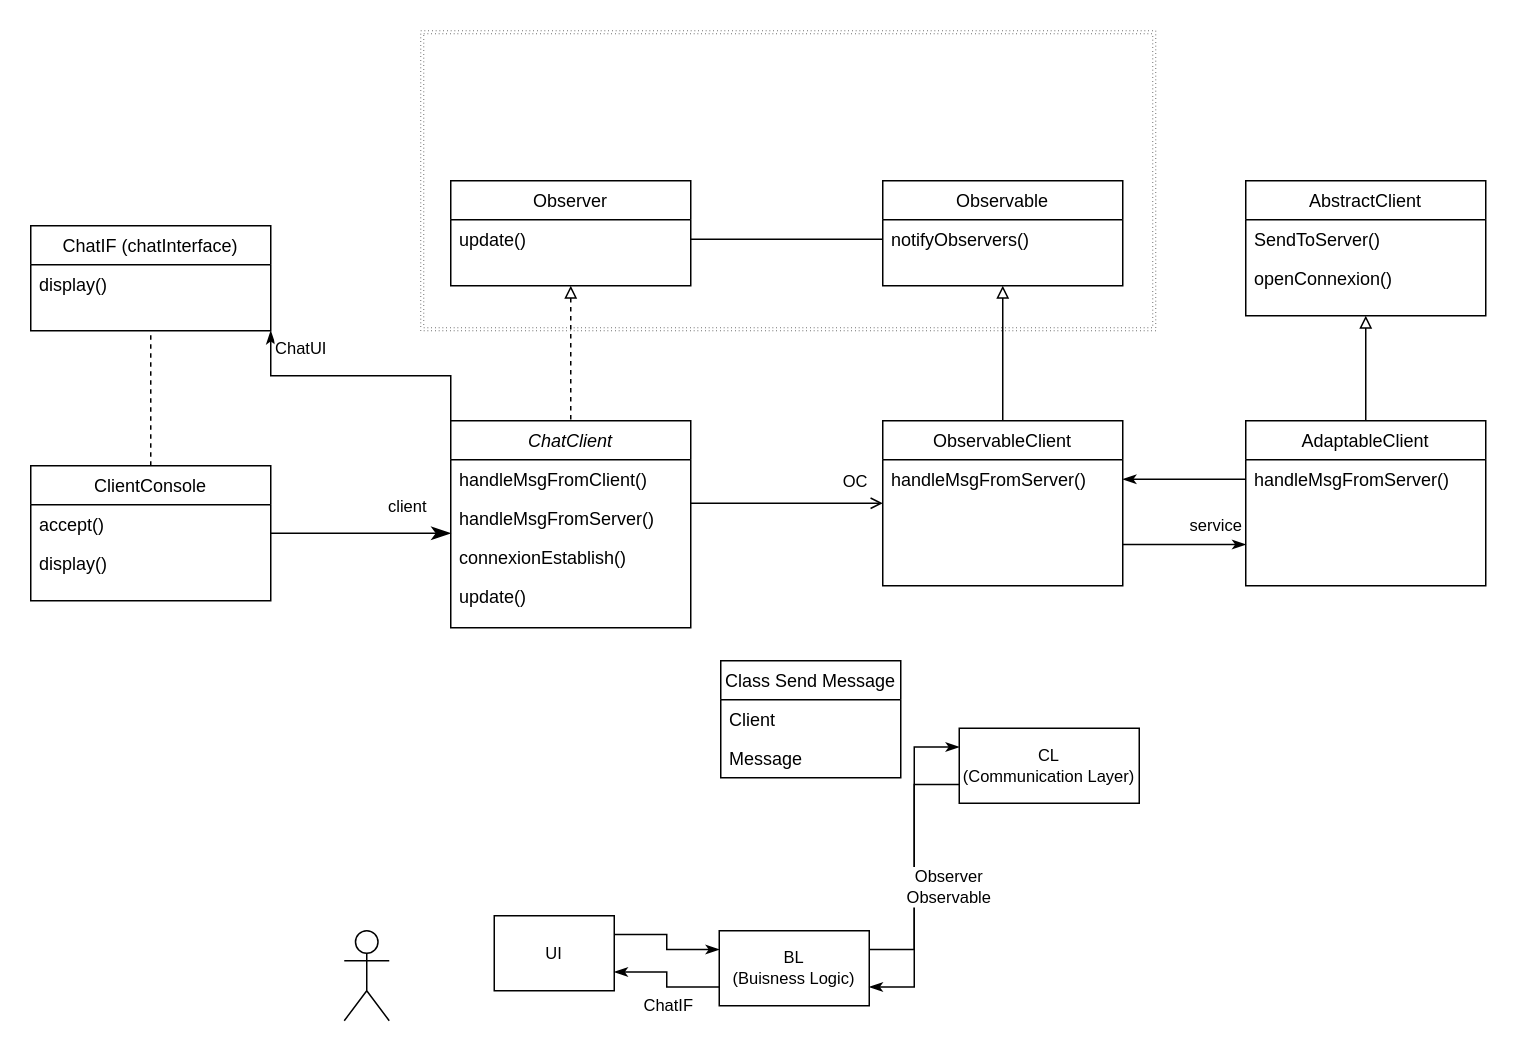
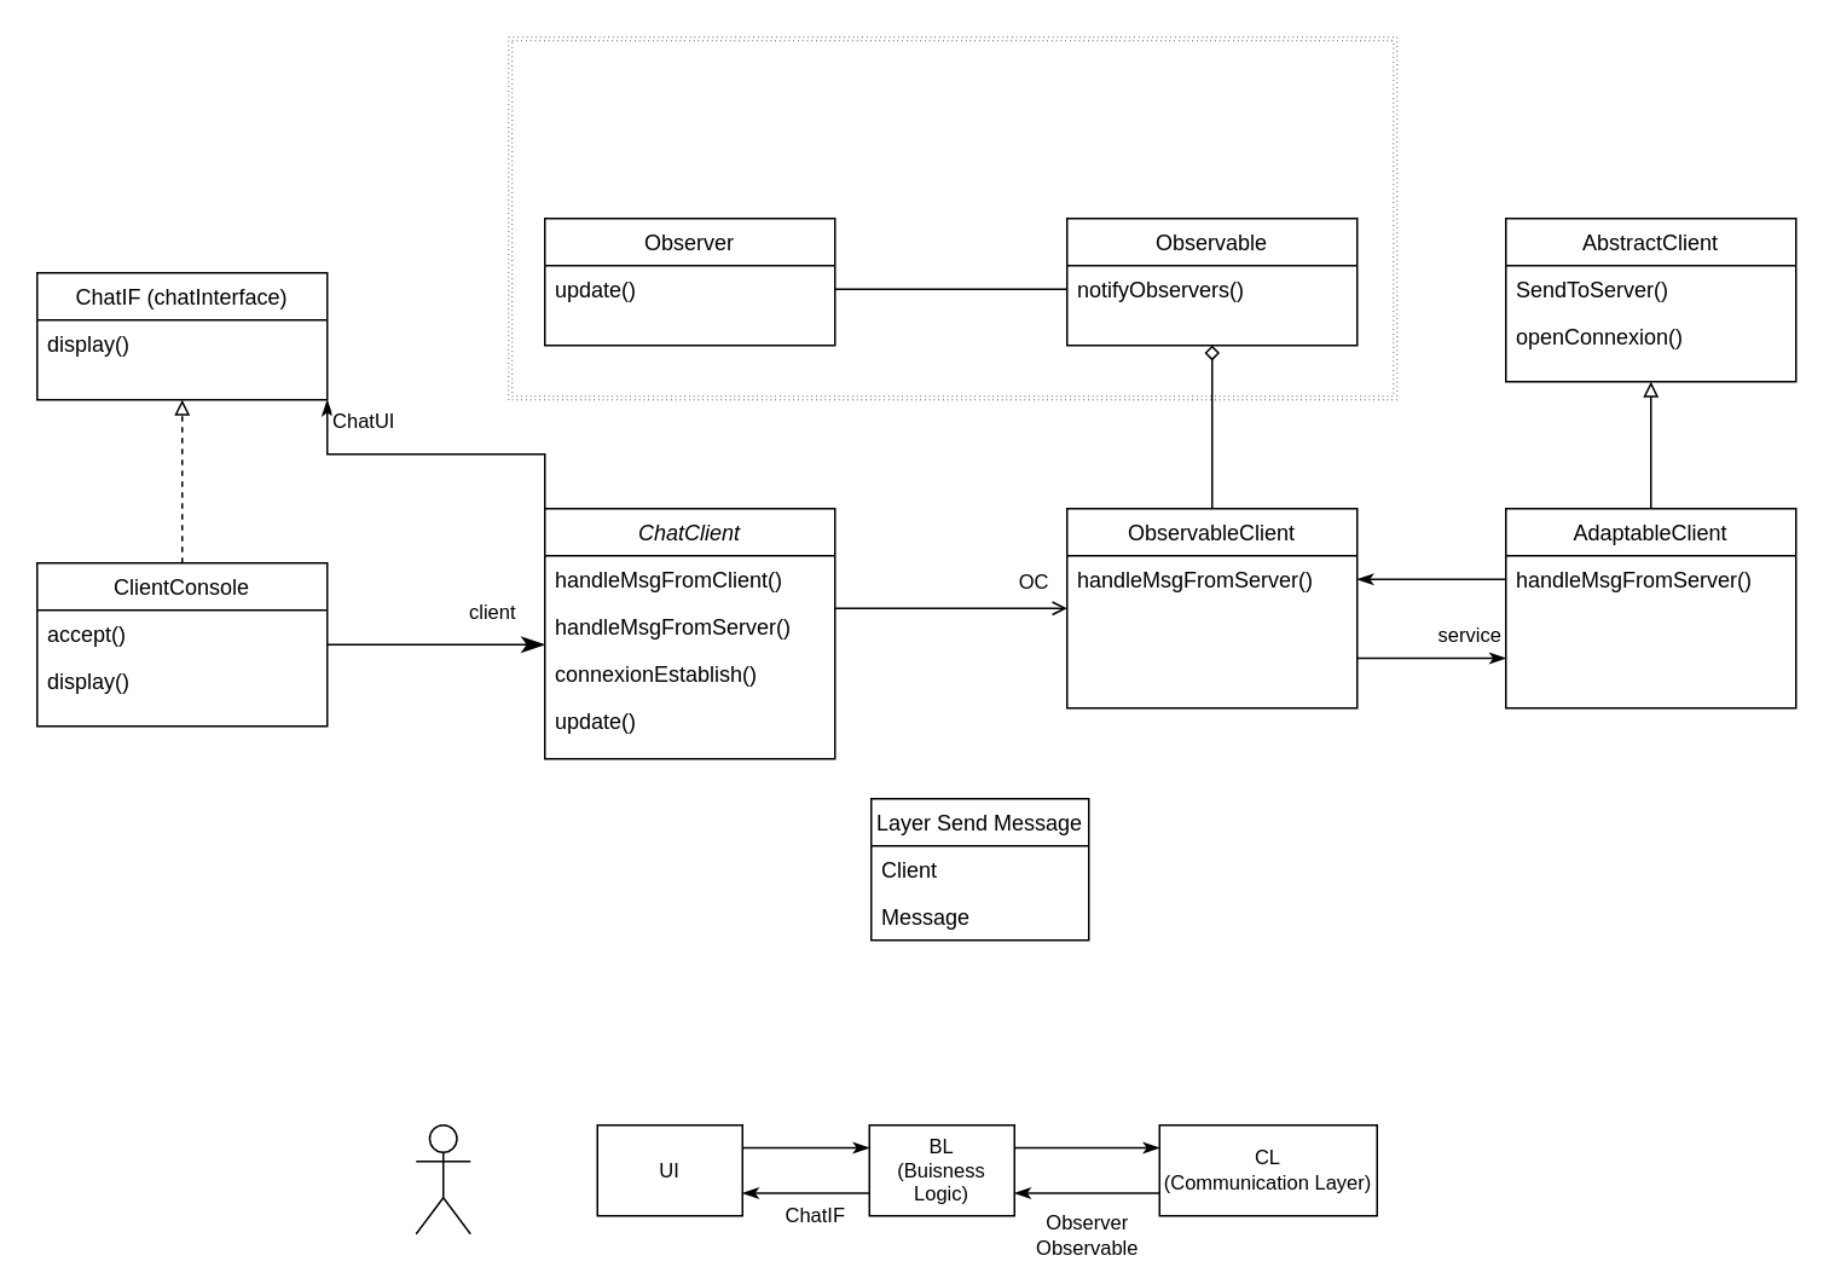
- <mxCell id="18" style="edgeStyle=orthogonalEdgeStyle;rounded=0;orthogonalLoop=1;jettySize=auto;html=1;exitX=0.5;exitY=0;exitDx=0;exitDy=0;entryX=0.5;entryY=1;entryDx=0;entryDy=0;startArrow=none;startFill=0;endArrow=block;endFill=0;" parent="1" source="19" target="26" edge="1"><mxGeometry relative="1" as="geometry" /></mxCell>
+ <mxCell id="18" style="edgeStyle=orthogonalEdgeStyle;rounded=0;orthogonalLoop=1;jettySize=auto;html=1;exitX=0.5;exitY=0;exitDx=0;exitDy=0;entryX=0.5;entryY=1;entryDx=0;entryDy=0;startArrow=none;startFill=0;endArrow=diamond;endFill=0;" parent="1" source="19" target="26" edge="1"><mxGeometry relative="1" as="geometry" /></mxCell>
- <mxCell id="8" style="edgeStyle=orthogonalEdgeStyle;rounded=0;orthogonalLoop=1;jettySize=auto;html=1;exitX=0.5;exitY=0;exitDx=0;exitDy=0;entryX=0.5;entryY=1;entryDx=0;entryDy=0;fontSize=11;startArrow=none;startFill=0;endArrow=none;endFill=0;dashed=1;" parent="1" source="9" target="30" edge="1"><mxGeometry relative="1" as="geometry" /></mxCell>
+ <mxCell id="8" style="edgeStyle=orthogonalEdgeStyle;rounded=0;orthogonalLoop=1;jettySize=auto;html=1;exitX=0.5;exitY=0;exitDx=0;exitDy=0;entryX=0.5;entryY=1;entryDx=0;entryDy=0;fontSize=11;startArrow=none;startFill=0;endArrow=block;endFill=0;dashed=1;" parent="1" source="9" target="30" edge="1"><mxGeometry relative="1" as="geometry" /></mxCell>
- <mxCell id="16" value="" style="endArrow=none;endSize=10;endFill=0;shadow=0;strokeWidth=1;rounded=0;edgeStyle=elbowEdgeStyle;elbow=vertical;startArrow=block;startFill=0;dashed=1;" parent="1" source="14" target="3" edge="1"><mxGeometry width="160" relative="1" as="geometry"><mxPoint x="290" y="533" as="sourcePoint" /><mxPoint x="390" y="431" as="targetPoint" /></mxGeometry></mxCell>
- <mxCell id="32" value="Class Send Message" style="swimlane;fontStyle=0;align=center;verticalAlign=top;childLayout=stackLayout;horizontal=1;startSize=26;horizontalStack=0;resizeParent=1;resizeLast=0;collapsible=1;marginBottom=0;rounded=0;shadow=0;strokeWidth=1;" parent="1" vertex="1"><mxGeometry x="480" y="440" width="120" height="78" as="geometry"><mxRectangle x="130" y="380" width="160" height="26" as="alternateBounds" /></mxGeometry></mxCell>
+ <mxCell id="32" value="Layer Send Message" style="swimlane;fontStyle=0;align=center;verticalAlign=top;childLayout=stackLayout;horizontal=1;startSize=26;horizontalStack=0;resizeParent=1;resizeLast=0;collapsible=1;marginBottom=0;rounded=0;shadow=0;strokeWidth=1;" parent="1" vertex="1"><mxGeometry x="480" y="440" width="120" height="78" as="geometry"><mxRectangle x="130" y="380" width="160" height="26" as="alternateBounds" /></mxGeometry></mxCell>
- <mxCell id="45" value="CL&lt;br&gt;(Communication Layer)" style="rounded=0;whiteSpace=wrap;html=1;strokeWidth=1;fontSize=11;fillColor=none;" parent="1" vertex="1"><mxGeometry x="639" y="485" width="120" height="50" as="geometry" /></mxCell>
+ <mxCell id="45" value="CL&lt;br&gt;(Communication Layer)" style="rounded=0;whiteSpace=wrap;html=1;strokeWidth=1;fontSize=11;fillColor=none;" parent="1" vertex="1"><mxGeometry x="639" y="620" width="120" height="50" as="geometry" /></mxCell>
- <mxCell id="40" value="UI" style="rounded=0;whiteSpace=wrap;html=1;strokeWidth=1;fontSize=11;fillColor=none;" parent="1" vertex="1"><mxGeometry x="329" y="610" width="80" height="50" as="geometry" /></mxCell>
+ <mxCell id="40" value="UI" style="rounded=0;whiteSpace=wrap;html=1;strokeWidth=1;fontSize=11;fillColor=none;" parent="1" vertex="1"><mxGeometry x="329" y="620" width="80" height="50" as="geometry" /></mxCell>
- <mxCell id="43" value="BL&lt;br&gt;(Buisness Logic)" style="rounded=0;whiteSpace=wrap;html=1;strokeWidth=1;fontSize=11;fillColor=none;" parent="1" vertex="1"><mxGeometry x="479" y="620" width="100" height="50" as="geometry" /></mxCell>
+ <mxCell id="43" value="BL&lt;br&gt;(Buisness Logic)" style="rounded=0;whiteSpace=wrap;html=1;strokeWidth=1;fontSize=11;fillColor=none;" parent="1" vertex="1"><mxGeometry x="479" y="620" width="80" height="50" as="geometry" /></mxCell>
